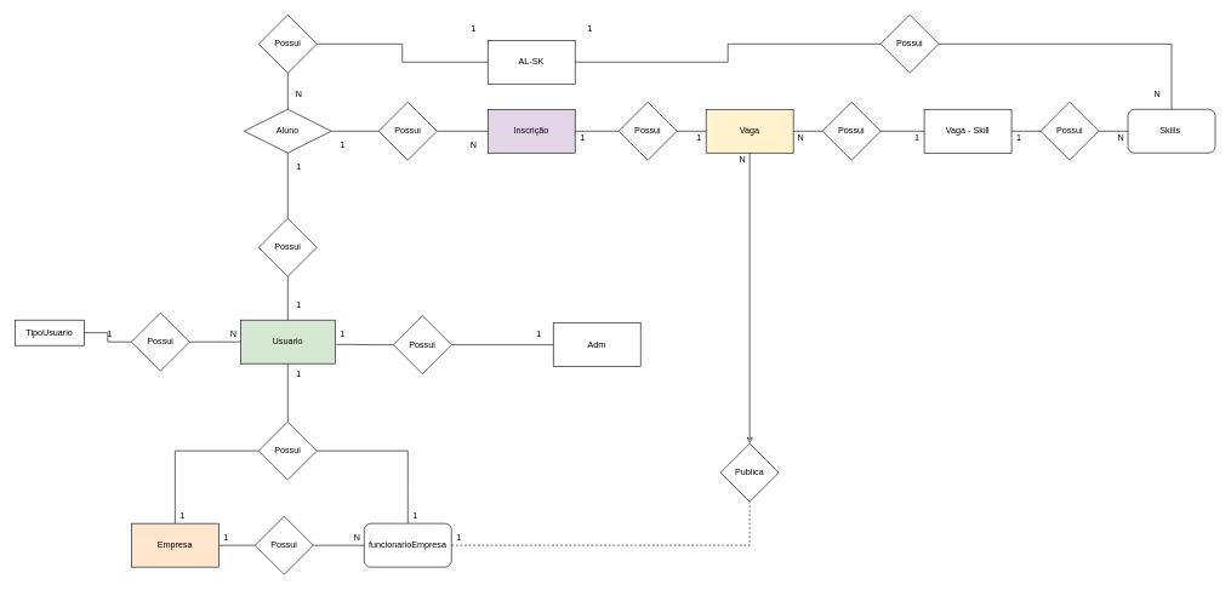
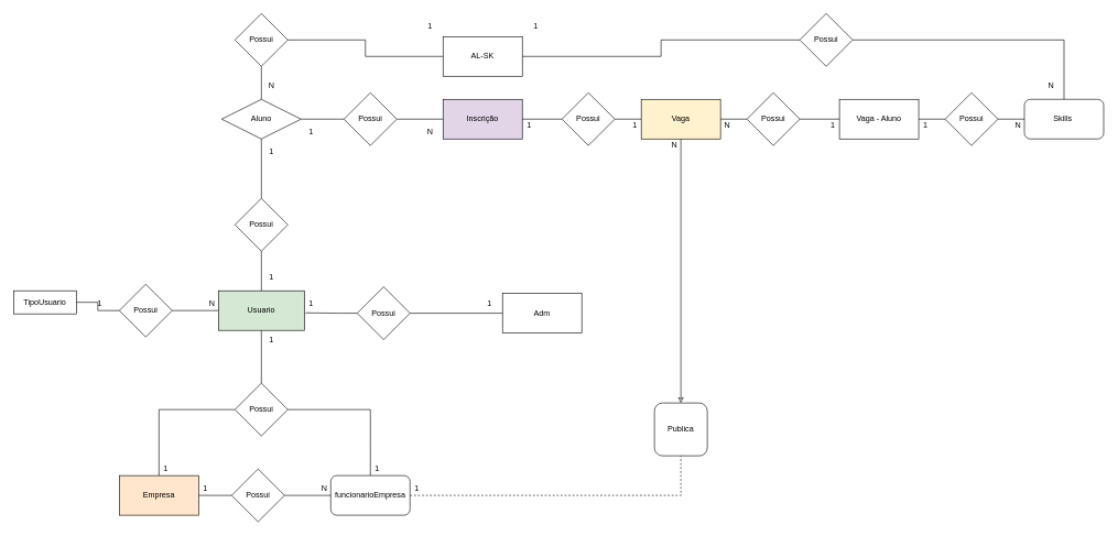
- <mxCell id="70" value="Vaga - Skill" style="rounded=0;whiteSpace=wrap;html=1;" vertex="1" parent="1"><mxGeometry x="1270" width="120" height="60" as="geometry" y="150" /></mxCell>
+ <mxCell id="70" value="Vaga - Aluno" style="rounded=0;whiteSpace=wrap;html=1;" vertex="1" parent="1"><mxGeometry x="1270" width="120" height="60" as="geometry" y="150" /></mxCell>
- <mxCell id="18" value="Publica" style="rhombus;whiteSpace=wrap;html=1;" parent="1" vertex="1"><mxGeometry x="990" y="610" width="80" height="80" as="geometry" /></mxCell>
+ <mxCell id="18" value="Publica" style="whiteSpace=wrap;html=1;rounded=1;" parent="1" vertex="1"><mxGeometry x="990" y="610" width="80" height="80" as="geometry" /></mxCell>
